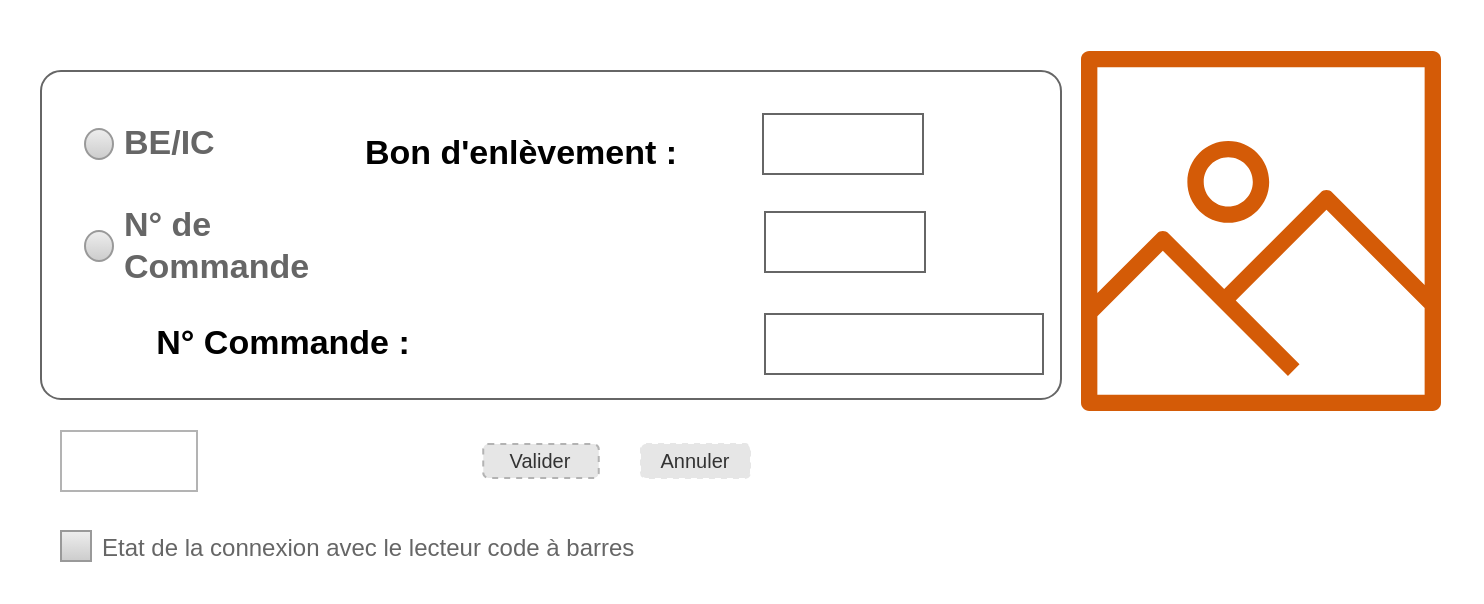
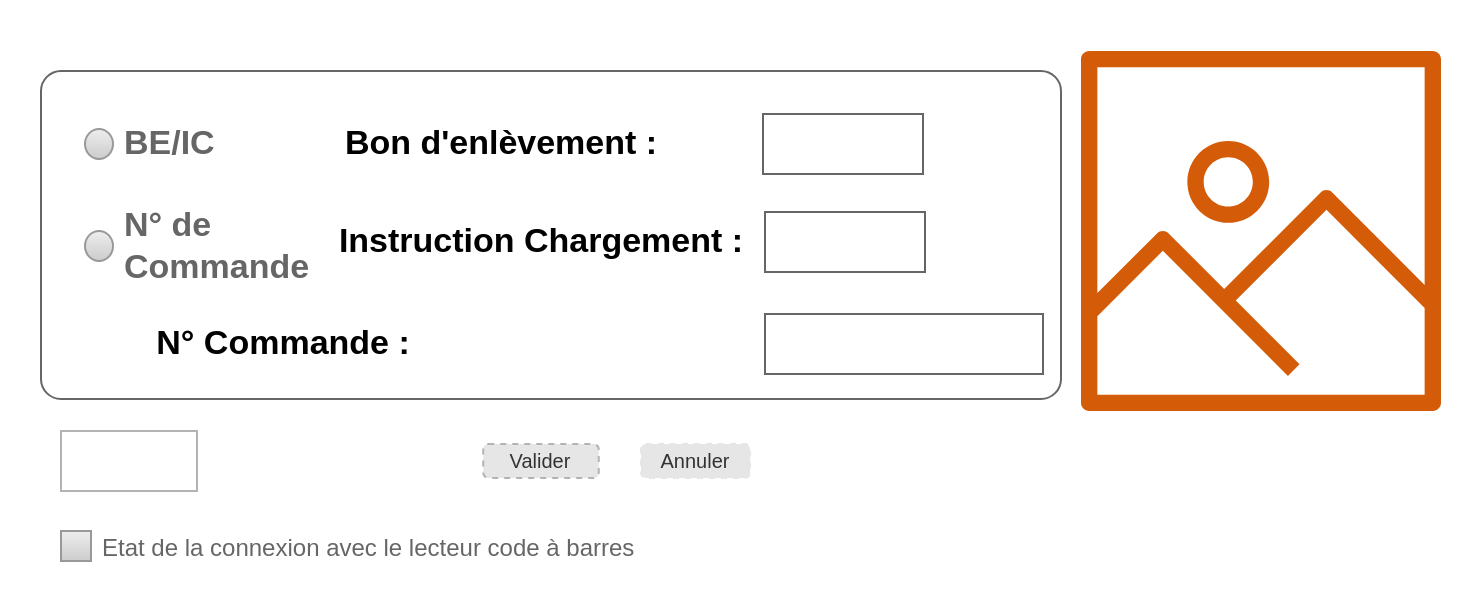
- <mxCell id="7" value="&lt;font style=&quot;font-size: 17px&quot;&gt;&lt;b&gt;Bon d'enlèvement :&lt;/b&gt;&lt;/font&gt;" style="text;html=1;align=center;verticalAlign=middle;resizable=0;points=[];autosize=1;strokeColor=none;fillColor=none;" vertex="1" parent="1"><mxGeometry x="175" y="66.5" width="170" height="20" as="geometry" /></mxCell>
+ <mxCell id="7" value="&lt;font style=&quot;font-size: 17px&quot;&gt;&lt;b&gt;Bon d'enlèvement :&lt;/b&gt;&lt;/font&gt;" style="text;html=1;align=center;verticalAlign=middle;resizable=0;points=[];autosize=1;strokeColor=none;fillColor=none;" vertex="1" parent="1"><mxGeometry x="165" y="61.5" width="170" height="20" as="geometry" /></mxCell>
+ <mxCell id="9" value="&lt;font style=&quot;font-size: 17px&quot;&gt;&lt;b&gt;Instruction Chargement :&lt;/b&gt;&lt;/font&gt;" style="text;html=1;align=center;verticalAlign=middle;resizable=0;points=[];autosize=1;strokeColor=none;fillColor=none;" vertex="1" parent="1"><mxGeometry x="160" y="110.5" width="220" height="20" as="geometry" /></mxCell>
